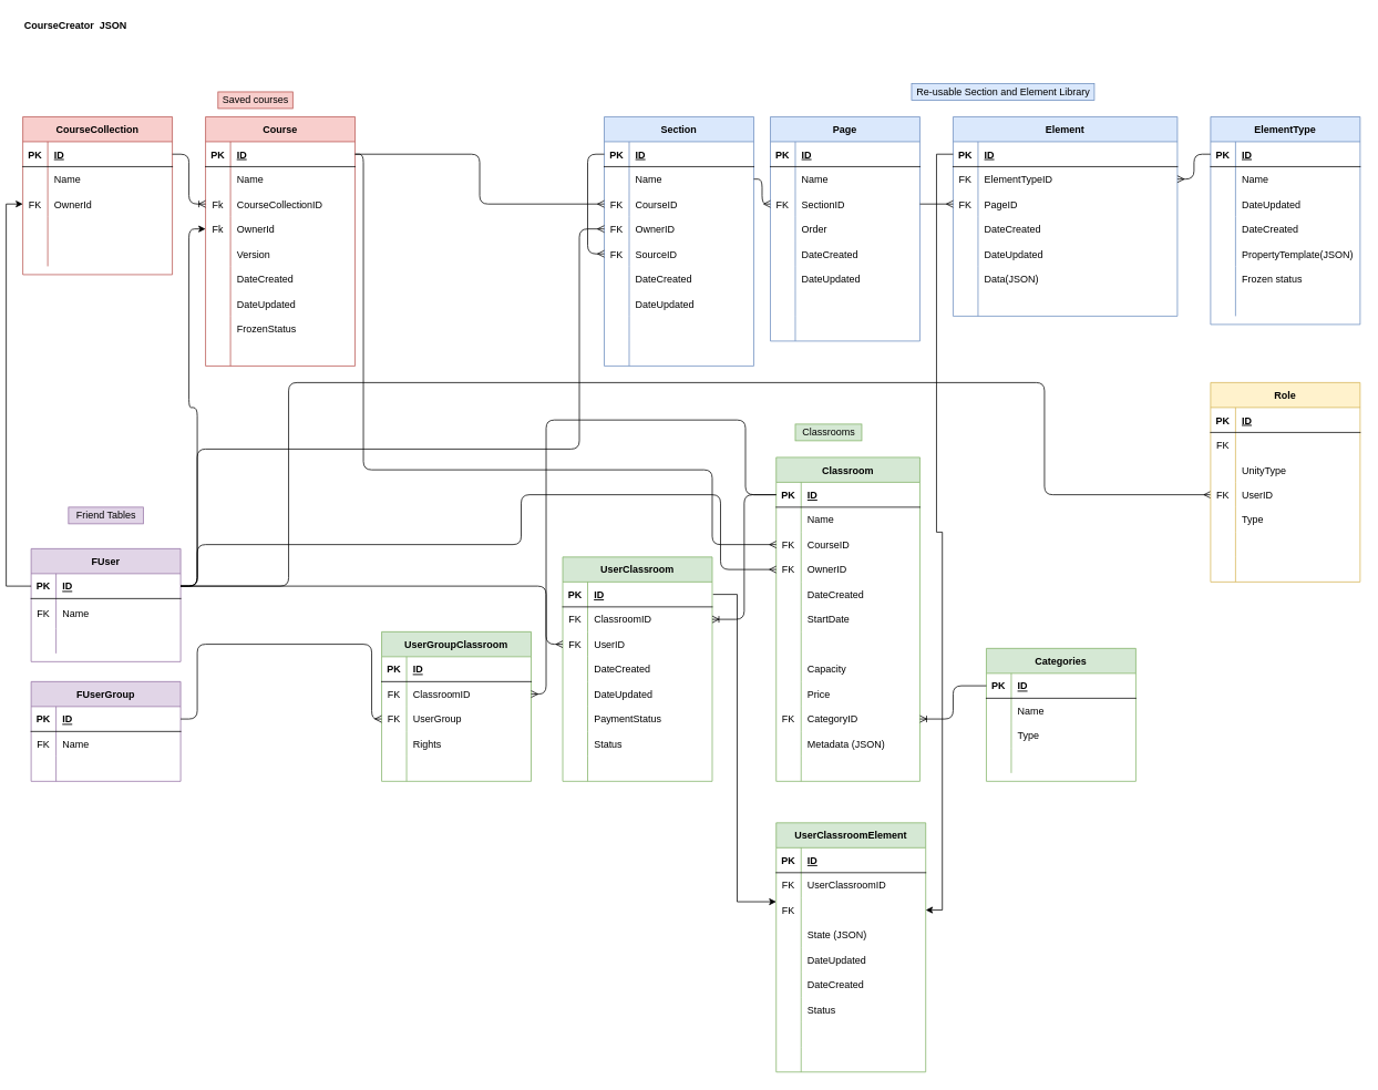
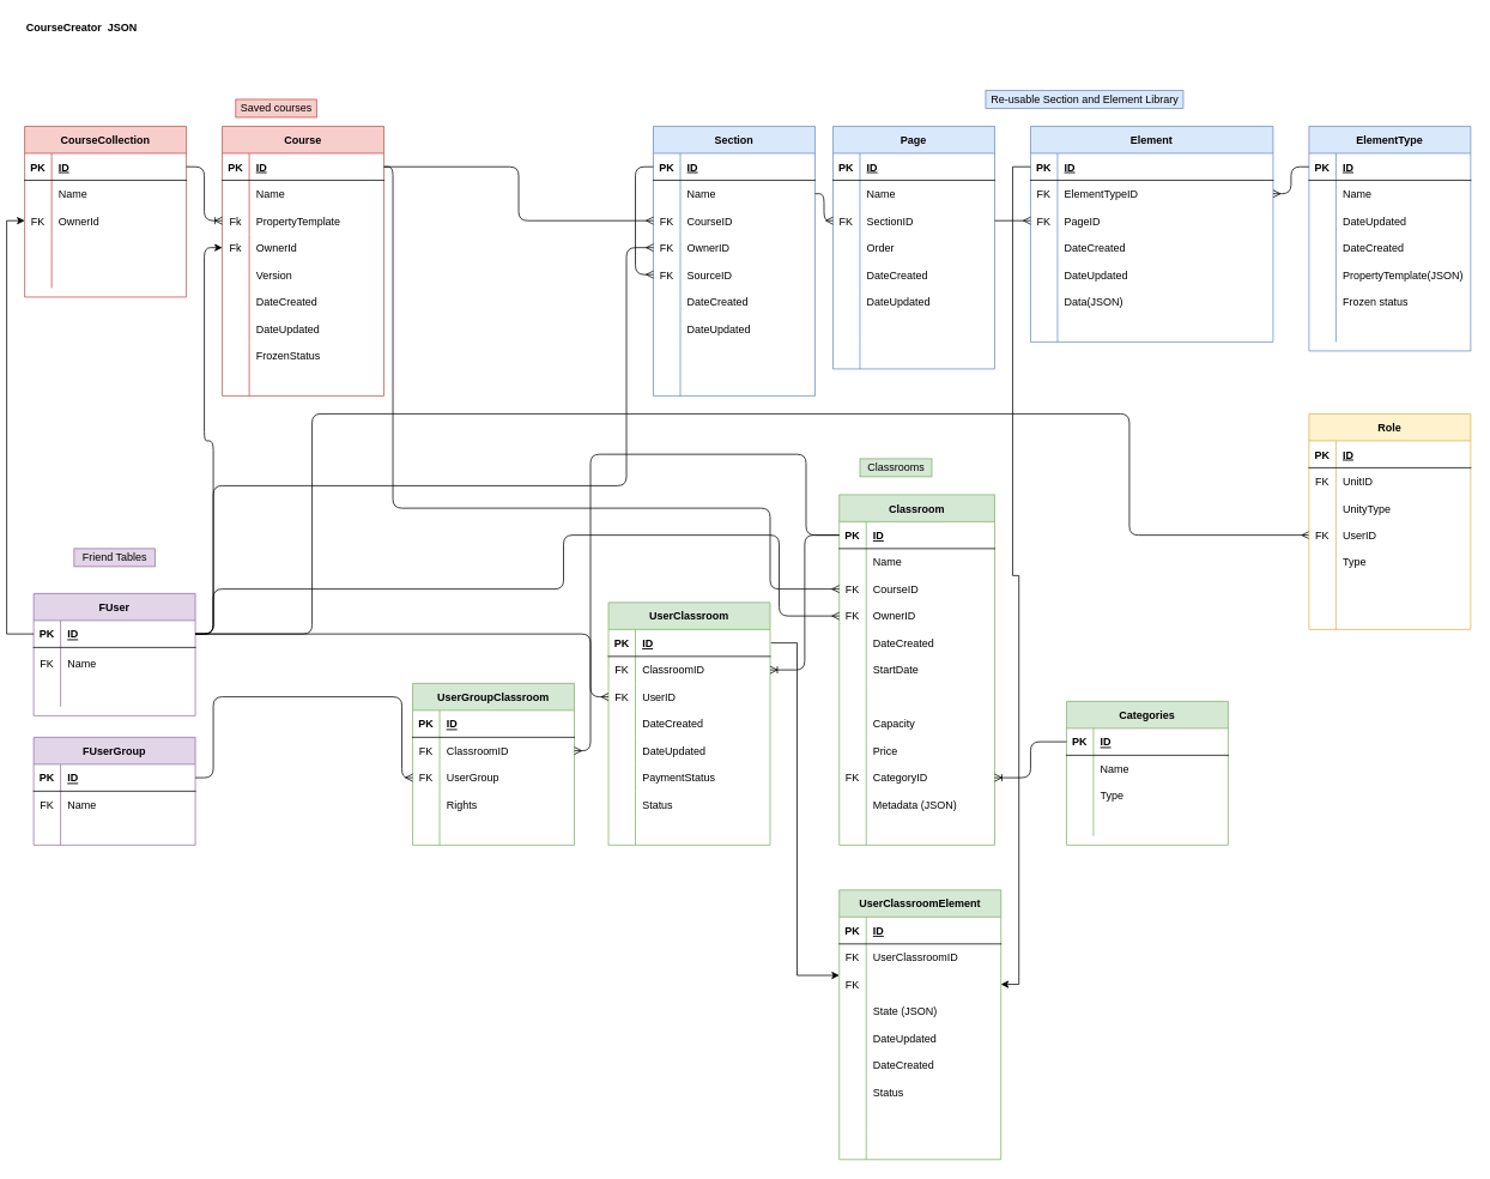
- <mxCell id="227" value="CourseCollectionID" style="shape=partialRectangle;connectable=0;fillColor=none;top=0;left=0;bottom=0;right=0;align=left;spacingLeft=6;overflow=hidden;" parent="225" vertex="1"><mxGeometry x="30" width="150" height="30" as="geometry"><mxRectangle width="150" height="30" as="alternateBounds" /></mxGeometry></mxCell>
+ <mxCell id="227" value="PropertyTemplate" style="shape=partialRectangle;connectable=0;fillColor=none;top=0;left=0;bottom=0;right=0;align=left;spacingLeft=6;overflow=hidden;" parent="225" vertex="1"><mxGeometry x="30" width="150" height="30" as="geometry"><mxRectangle width="150" height="30" as="alternateBounds" /></mxGeometry></mxCell>
+ <mxCell id="284" value="UnitID" style="shape=partialRectangle;connectable=0;fillColor=none;top=0;left=0;bottom=0;right=0;align=left;spacingLeft=6;overflow=hidden;" parent="282" vertex="1"><mxGeometry x="30" width="150" height="30" as="geometry"><mxRectangle width="150" height="30" as="alternateBounds" /></mxGeometry></mxCell>
